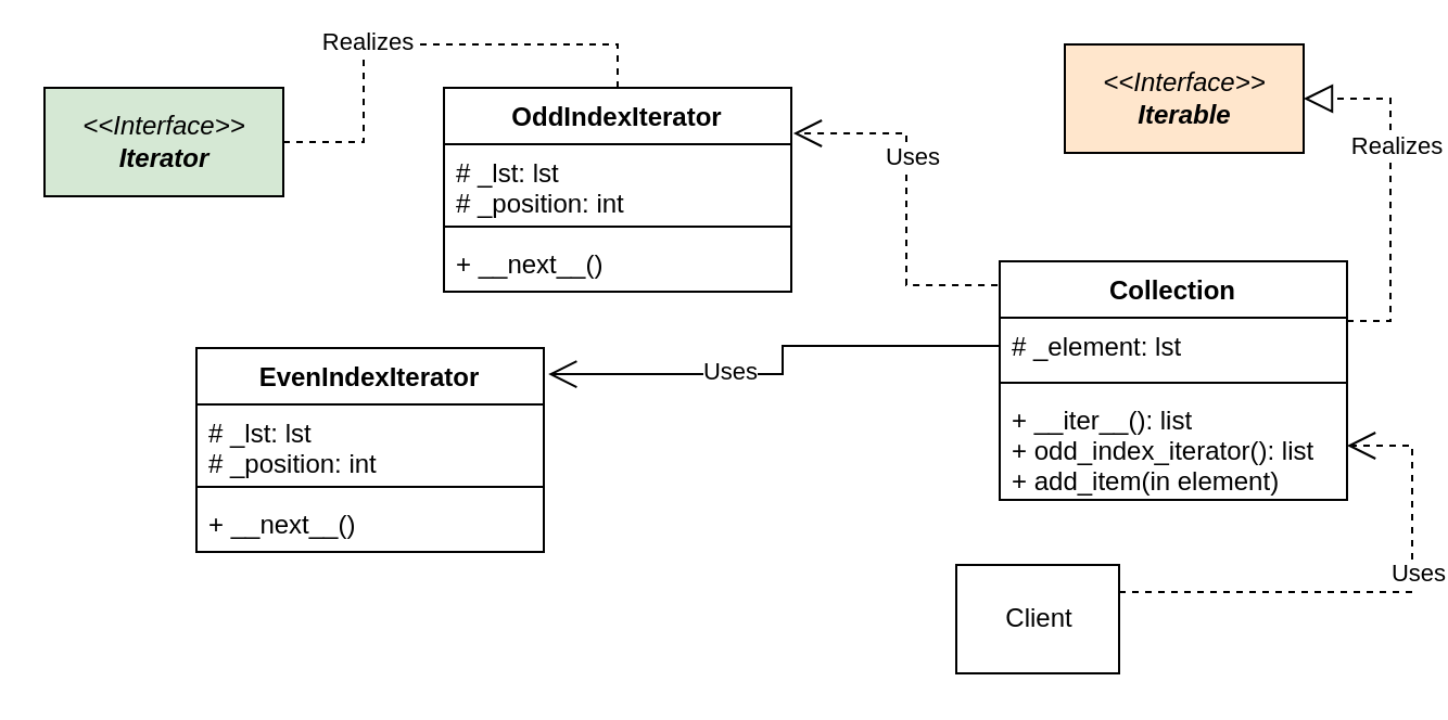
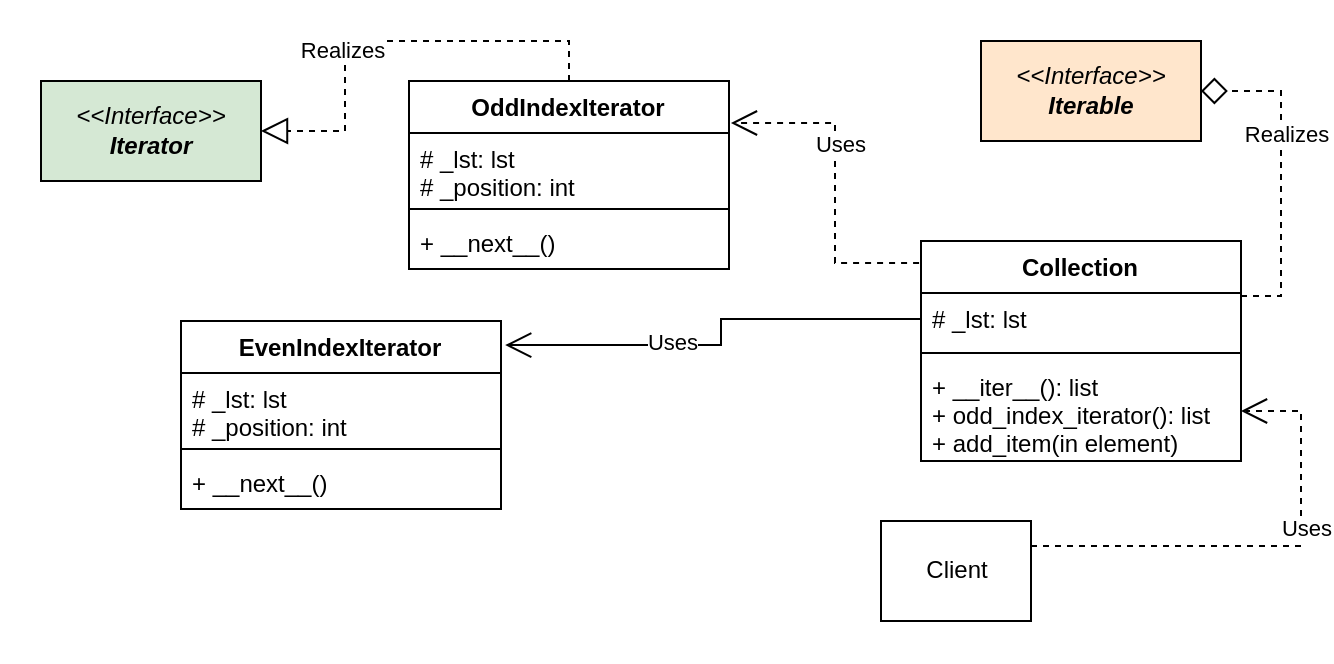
- <mxCell id="18" style="edgeStyle=orthogonalEdgeStyle;rounded=0;orthogonalLoop=1;jettySize=auto;html=1;entryX=1;entryY=0.5;entryDx=0;entryDy=0;endSize=11;startSize=11;endArrow=block;endFill=0;dashed=1;exitX=1;exitY=0.25;exitDx=0;exitDy=0;" edge="1" parent="1" source="14" target="3"><mxGeometry relative="1" as="geometry"><mxPoint x="730" y="240" as="sourcePoint" /><mxPoint x="260" y="195" as="targetPoint" /></mxGeometry></mxCell>
+ <mxCell id="18" style="edgeStyle=orthogonalEdgeStyle;rounded=0;orthogonalLoop=1;jettySize=auto;html=1;entryX=1;entryY=0.5;entryDx=0;entryDy=0;endSize=11;startSize=11;endArrow=diamond;endFill=0;dashed=1;exitX=1;exitY=0.25;exitDx=0;exitDy=0;" edge="1" parent="1" source="14" target="3"><mxGeometry relative="1" as="geometry"><mxPoint x="730" y="240" as="sourcePoint" /><mxPoint x="260" y="195" as="targetPoint" /></mxGeometry></mxCell>
- <mxCell id="12" style="edgeStyle=orthogonalEdgeStyle;rounded=0;orthogonalLoop=1;jettySize=auto;html=1;exitX=0.5;exitY=0;exitDx=0;exitDy=0;entryX=1;entryY=0.5;entryDx=0;entryDy=0;endSize=11;startSize=11;endArrow=none;endFill=0;dashed=1;" edge="1" parent="1" source="8" target="2"><mxGeometry relative="1" as="geometry"><mxPoint x="80" y="290" as="sourcePoint" /><mxPoint x="150" y="195" as="targetPoint" /></mxGeometry></mxCell>
+ <mxCell id="12" style="edgeStyle=orthogonalEdgeStyle;rounded=0;orthogonalLoop=1;jettySize=auto;html=1;exitX=0.5;exitY=0;exitDx=0;exitDy=0;entryX=1;entryY=0.5;entryDx=0;entryDy=0;endSize=11;startSize=11;endArrow=block;endFill=0;dashed=1;" edge="1" parent="1" source="8" target="2"><mxGeometry relative="1" as="geometry"><mxPoint x="80" y="290" as="sourcePoint" /><mxPoint x="150" y="195" as="targetPoint" /></mxGeometry></mxCell>
- <mxCell id="15" value="# _element: lst" style="text;strokeColor=none;fillColor=none;align=left;verticalAlign=top;spacingLeft=4;spacingRight=4;overflow=hidden;rotatable=0;points=[[0,0.5],[1,0.5]];portConstraint=eastwest;" vertex="1" parent="14"><mxGeometry y="26" width="160" height="26" as="geometry" /></mxCell>
+ <mxCell id="15" value="# _lst: lst" style="text;strokeColor=none;fillColor=none;align=left;verticalAlign=top;spacingLeft=4;spacingRight=4;overflow=hidden;rotatable=0;points=[[0,0.5],[1,0.5]];portConstraint=eastwest;" vertex="1" parent="14"><mxGeometry y="26" width="160" height="26" as="geometry" /></mxCell>
